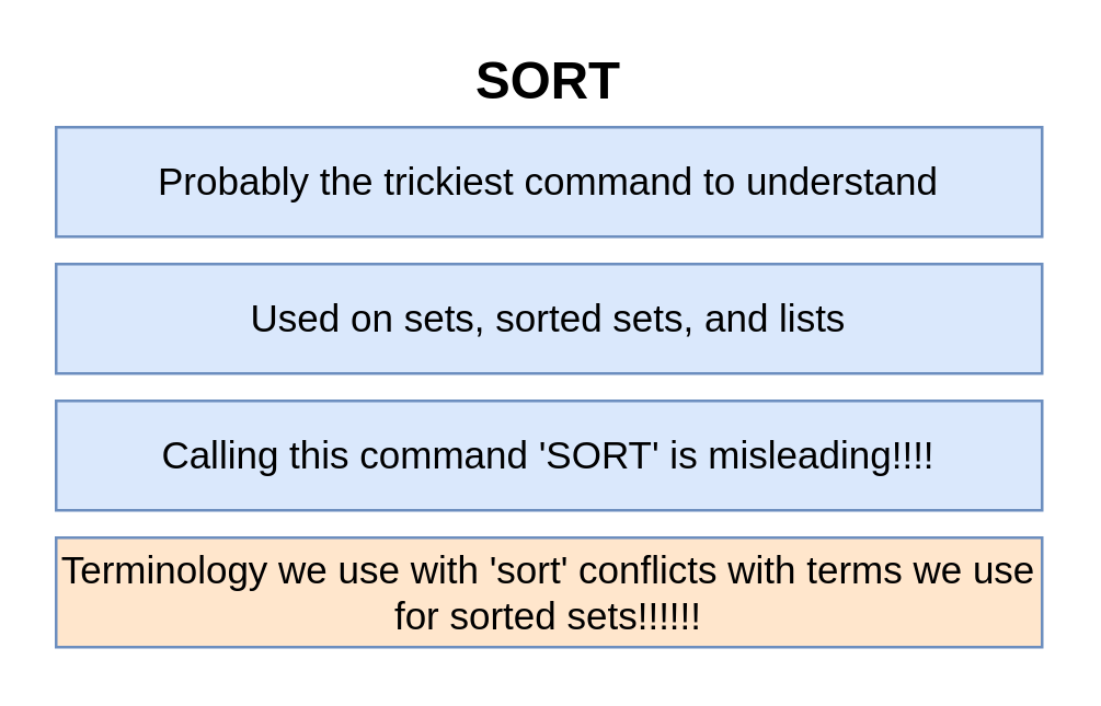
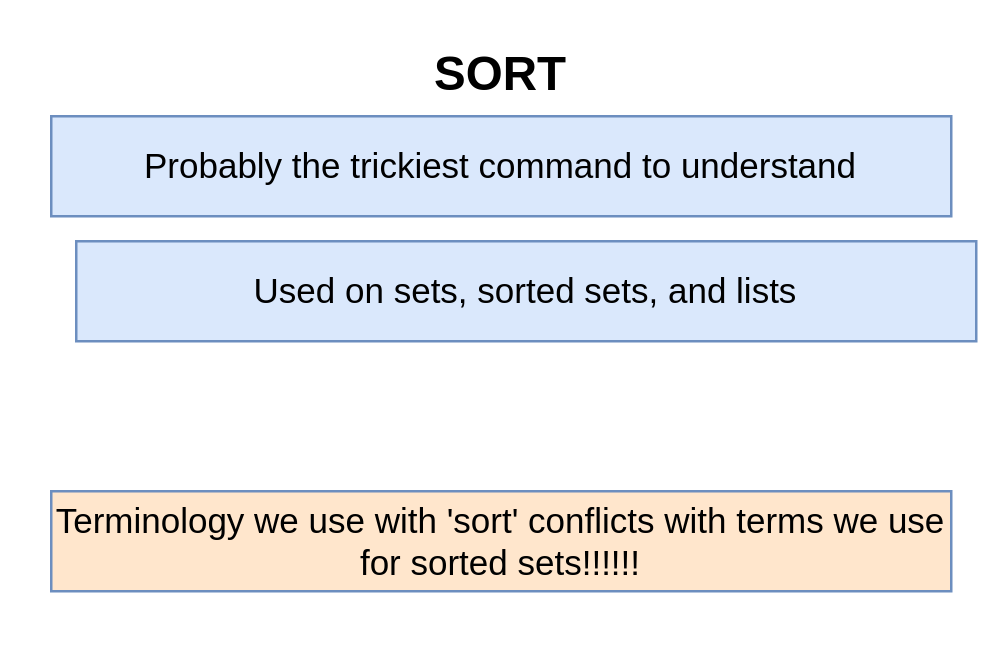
- <mxCell id="4" value="Used on sets, sorted sets, and lists" style="rounded=0;whiteSpace=wrap;html=1;fontSize=14;fillColor=#dae8fc;strokeColor=#6c8ebf;" vertex="1" parent="1"><mxGeometry x="20" y="96" width="360" height="40" as="geometry" /></mxCell>
+ <mxCell id="4" value="Used on sets, sorted sets, and lists" style="rounded=0;whiteSpace=wrap;html=1;fontSize=14;fillColor=#dae8fc;strokeColor=#6c8ebf;" vertex="1" parent="1"><mxGeometry x="30" y="96" width="360" height="40" as="geometry" /></mxCell>
- <mxCell id="5" value="Calling this command 'SORT' is misleading!!!!" style="rounded=0;whiteSpace=wrap;html=1;fontSize=14;fillColor=#dae8fc;strokeColor=#6c8ebf;" vertex="1" parent="1"><mxGeometry x="20" y="146" width="360" height="40" as="geometry" /></mxCell>
